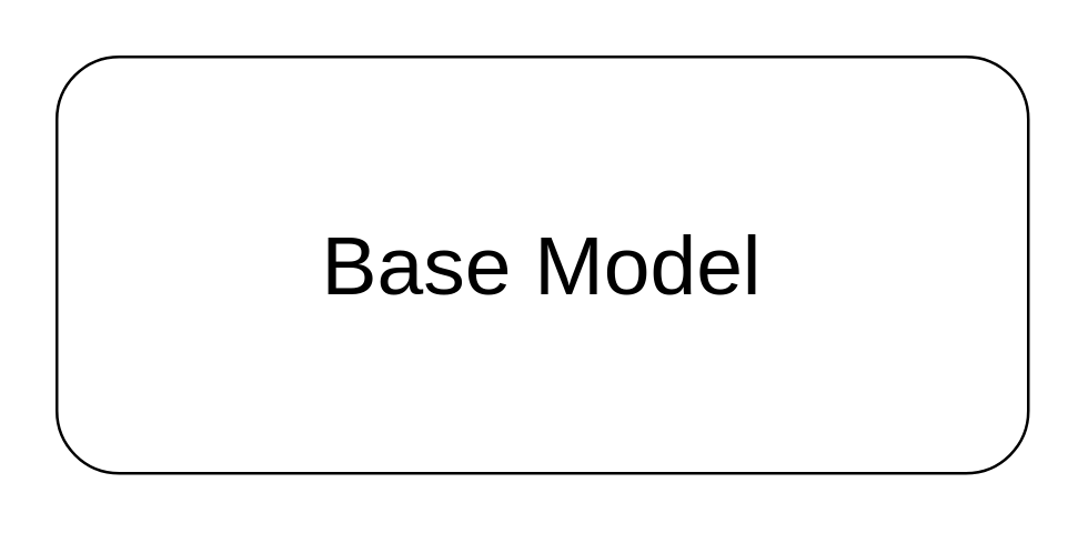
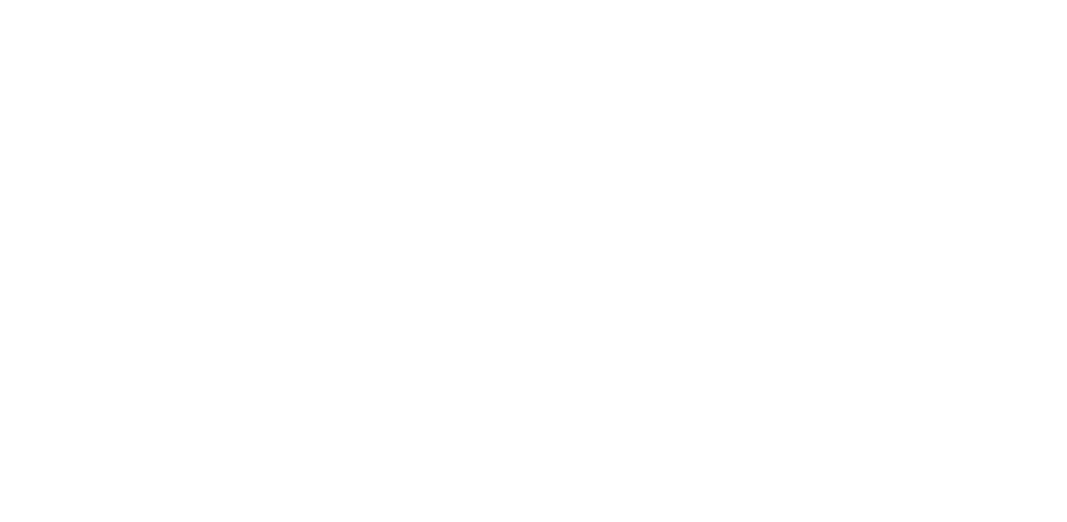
- <mxCell id="2" value="&lt;font style=&quot;font-size: 30px;&quot;&gt;Base Model&lt;/font&gt;" style="rounded=1;whiteSpace=wrap;html=1;fillColor=none;" vertex="1" parent="1"><mxGeometry x="20" y="20" width="350" height="150" as="geometry" /></mxCell>
